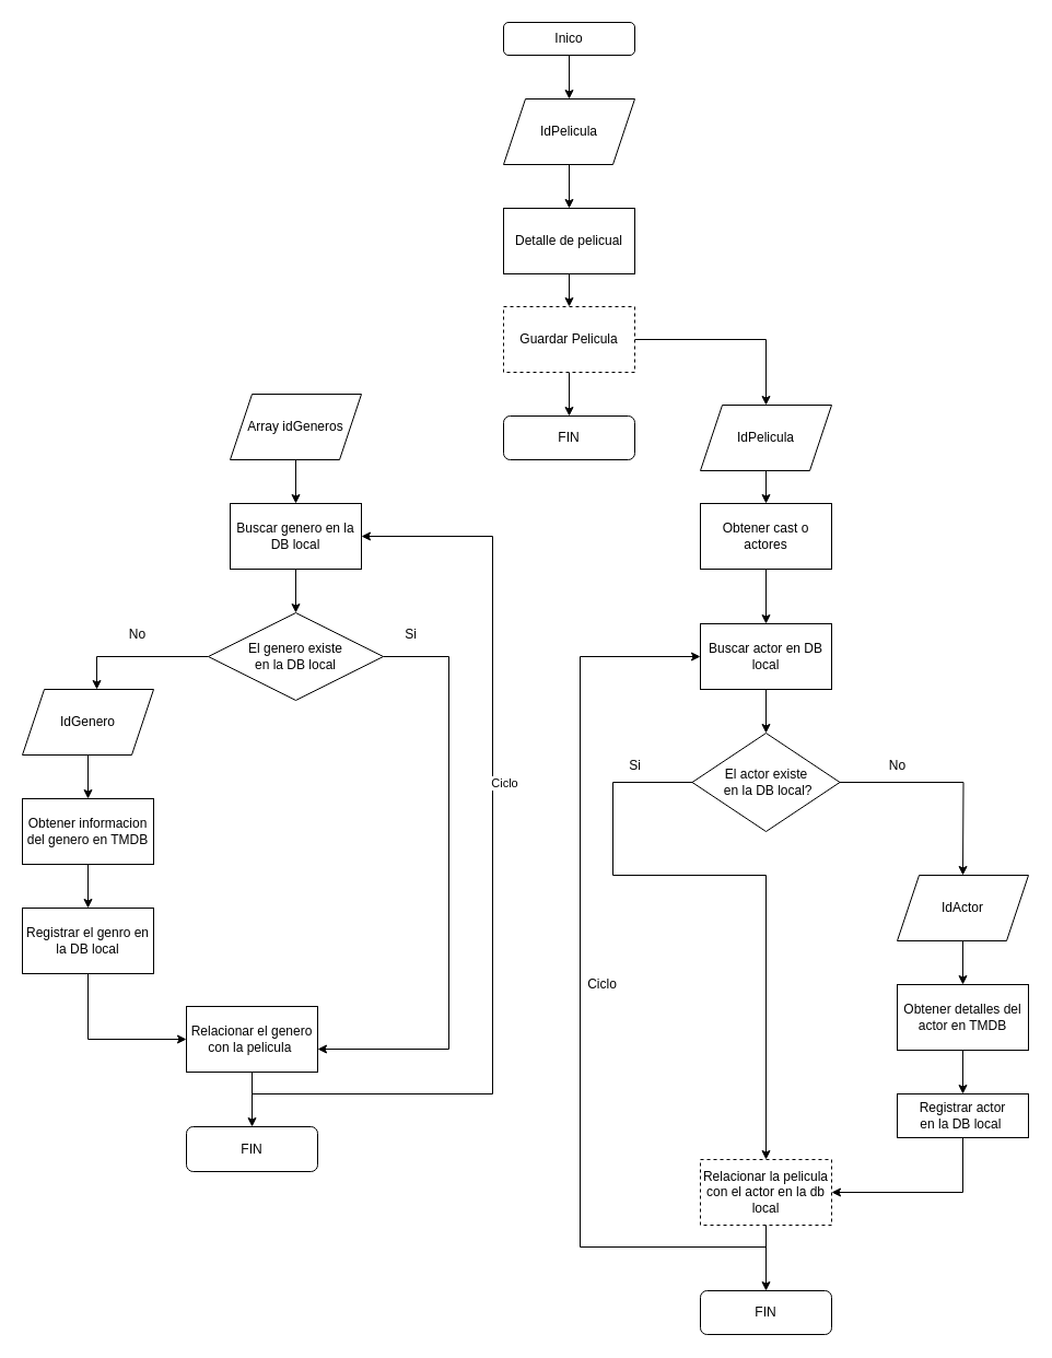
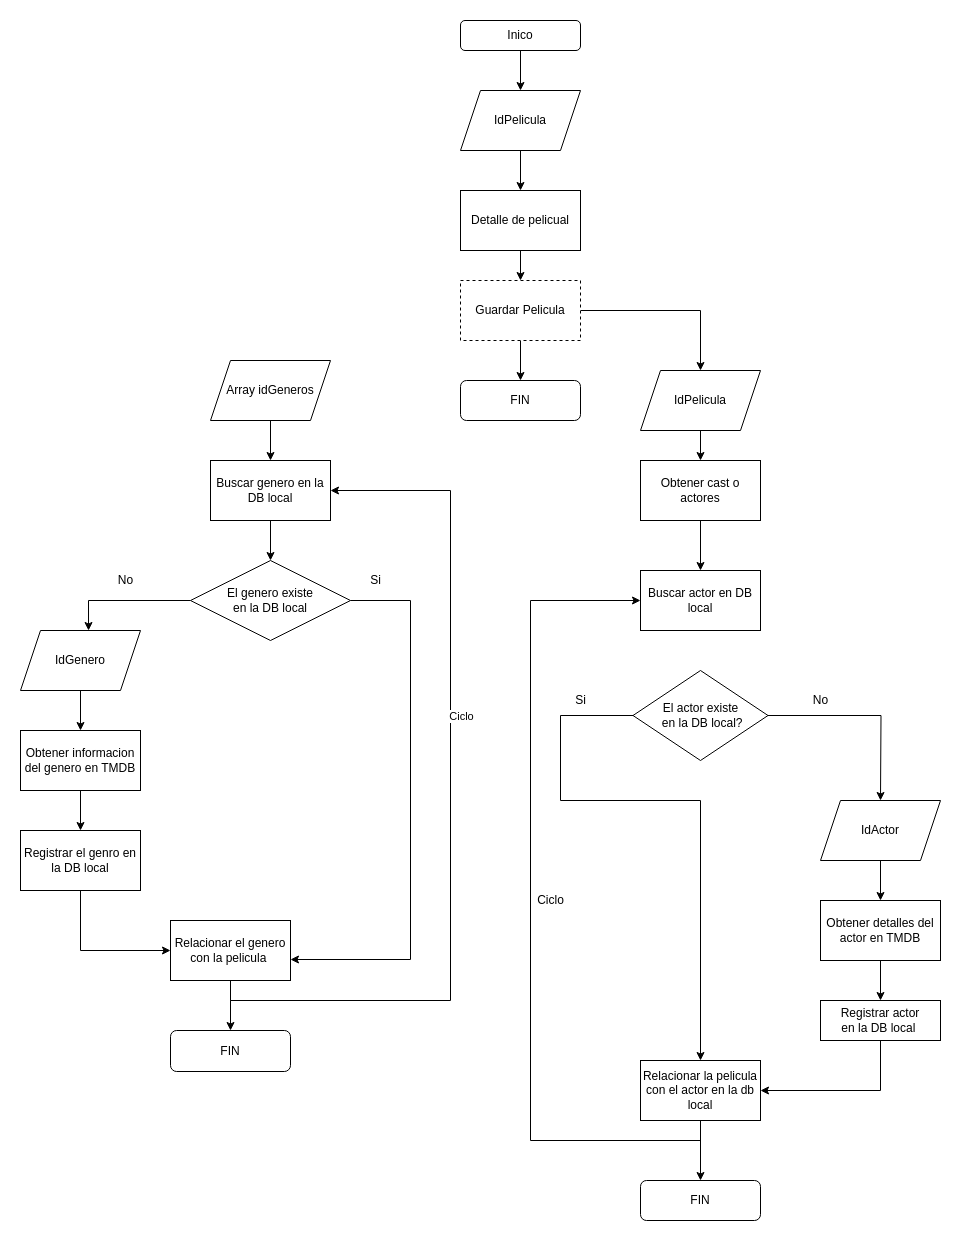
- <mxCell id="15" style="edgeStyle=orthogonalEdgeStyle;rounded=0;orthogonalLoop=1;jettySize=auto;html=1;exitX=0.5;exitY=1;exitDx=0;exitDy=0;entryX=0.5;entryY=0;entryDx=0;entryDy=0;" edge="1" parent="1" source="16" target="19"><mxGeometry relative="1" as="geometry" /></mxCell>
- <mxCell id="30" value="Relacionar la pelicula con el actor en la db local" style="rounded=0;whiteSpace=wrap;html=1;dashed=1;" vertex="1" parent="1"><mxGeometry x="640" y="1060" width="120" height="60" as="geometry" /></mxCell>
+ <mxCell id="30" value="Relacionar la pelicula con el actor en la db local" style="rounded=0;whiteSpace=wrap;html=1;" vertex="1" parent="1"><mxGeometry x="640" y="1060" width="120" height="60" as="geometry" /></mxCell>
